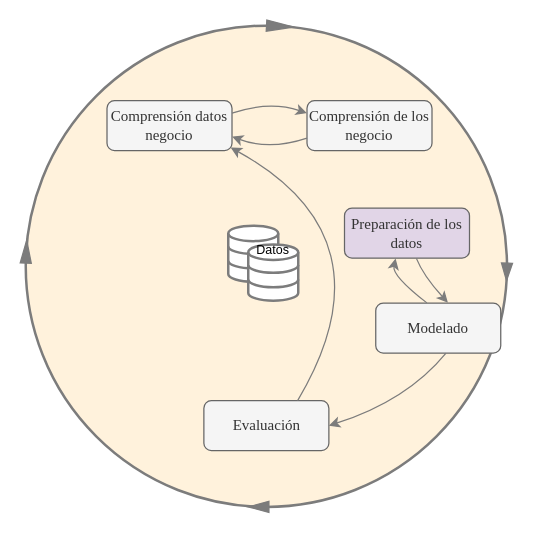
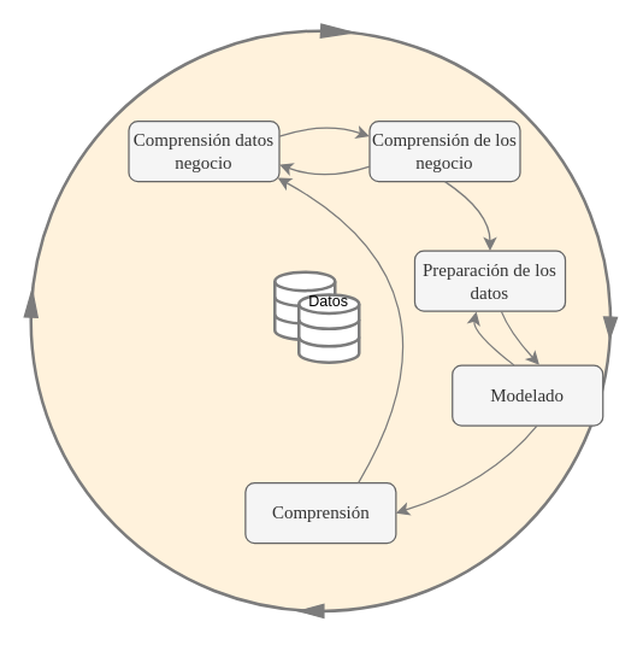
+ <mxCell id="14" value="" style="endArrow=classic;html=1;rounded=0;strokeColor=#7C7C7C;entryX=0.5;entryY=0;entryDx=0;entryDy=0;exitX=0.5;exitY=1;exitDx=0;exitDy=0;curved=1;" edge="1" parent="1" source="5" target="6"><mxGeometry width="50" height="50" relative="1" as="geometry"><mxPoint x="335" y="141" as="sourcePoint" /><mxPoint x="275" y="140" as="targetPoint" /><Array as="points"><mxPoint x="325" y="140" /></Array></mxGeometry></mxCell>
- <mxCell id="6" value="&lt;font face=&quot;Tahoma&quot;&gt;Preparación de los datos&lt;br&gt;&lt;/font&gt;" style="rounded=1;whiteSpace=wrap;html=1;fontSize=12;fillColor=#e1d5e7;fontColor=#333333;strokeColor=#666666;" vertex="1" parent="1"><mxGeometry x="275" y="166" width="100" height="40" as="geometry" /></mxCell>
+ <mxCell id="6" value="&lt;font face=&quot;Tahoma&quot;&gt;Preparación de los datos&lt;br&gt;&lt;/font&gt;" style="rounded=1;whiteSpace=wrap;html=1;fontSize=12;fillColor=#f5f5f5;fontColor=#333333;strokeColor=#666666;" vertex="1" parent="1"><mxGeometry x="275" y="166" width="100" height="40" as="geometry" /></mxCell>
- <mxCell id="8" value="&lt;font face=&quot;Tahoma&quot;&gt;Evaluación&lt;/font&gt;" style="rounded=1;whiteSpace=wrap;html=1;fontSize=12;fillColor=#f5f5f5;fontColor=#333333;strokeColor=#666666;" vertex="1" parent="1"><mxGeometry x="162.5" y="320" width="100" height="40" as="geometry" /></mxCell>
+ <mxCell id="8" value="&lt;font face=&quot;Tahoma&quot;&gt;Comprensión&lt;/font&gt;" style="rounded=1;whiteSpace=wrap;html=1;fontSize=12;fillColor=#f5f5f5;fontColor=#333333;strokeColor=#666666;" vertex="1" parent="1"><mxGeometry x="162.5" y="320" width="100" height="40" as="geometry" /></mxCell>
